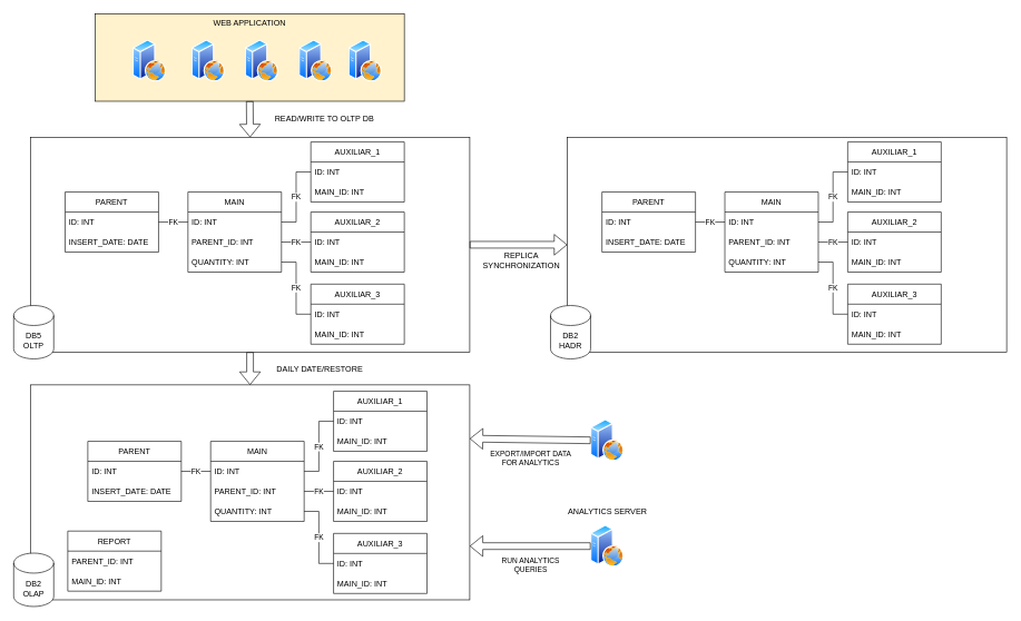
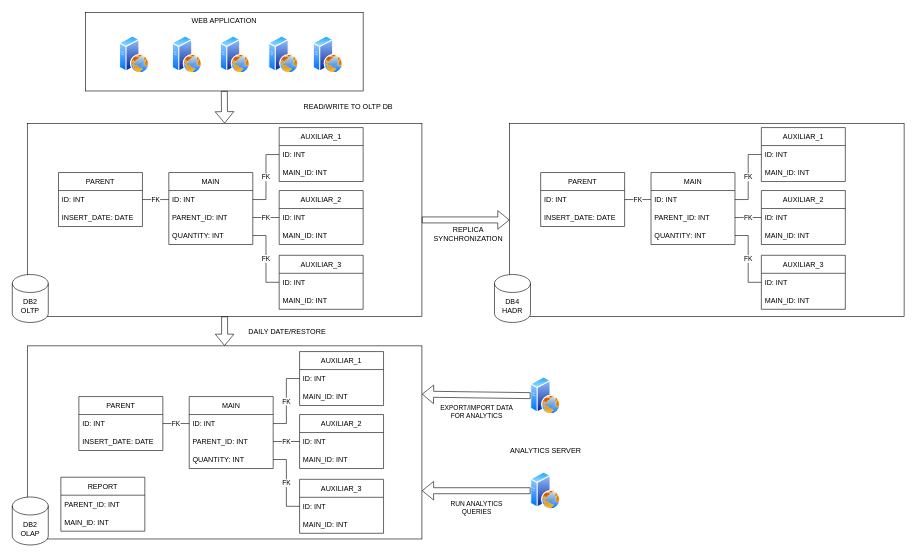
- <mxCell id="2" value="WEB APPLICATION" style="rounded=0;whiteSpace=wrap;html=1;verticalAlign=top;fillColor=#fff2cc;" vertex="1" parent="1"><mxGeometry x="142" y="20" width="463" height="131" as="geometry" /></mxCell>
+ <mxCell id="2" value="WEB APPLICATION" style="rounded=0;whiteSpace=wrap;html=1;verticalAlign=top;" vertex="1" parent="1"><mxGeometry x="142" y="20" width="463" height="131" as="geometry" /></mxCell>
- <mxCell id="86" value="READ/WRITE TO OLTP DB" style="text;html=1;strokeColor=none;fillColor=none;align=center;verticalAlign=middle;whiteSpace=wrap;rounded=0;" vertex="1" parent="1"><mxGeometry x="397" y="162" width="177" height="30" as="geometry" /></mxCell>
+ <mxCell id="86" value="READ/WRITE TO OLTP DB" style="text;html=1;strokeColor=none;fillColor=none;align=center;verticalAlign=middle;whiteSpace=wrap;rounded=0;" vertex="1" parent="1"><mxGeometry x="492" y="162" width="177" height="30" as="geometry" /></mxCell>
- <mxCell id="24" value="DB5&lt;br&gt;OLTP" style="shape=cylinder3;whiteSpace=wrap;html=1;boundedLbl=1;backgroundOutline=1;size=15;" parent="1" vertex="1"><mxGeometry x="20" y="457" width="60" height="80" as="geometry" /></mxCell>
+ <mxCell id="24" value="DB2&lt;br&gt;OLTP" style="shape=cylinder3;whiteSpace=wrap;html=1;boundedLbl=1;backgroundOutline=1;size=15;" parent="1" vertex="1"><mxGeometry x="20" y="457" width="60" height="80" as="geometry" /></mxCell>
- <mxCell id="77" value="DB2&lt;br&gt;HADR" style="shape=cylinder3;whiteSpace=wrap;html=1;boundedLbl=1;backgroundOutline=1;size=15;" vertex="1" parent="1"><mxGeometry x="824" y="457" width="60" height="80" as="geometry" /></mxCell>
+ <mxCell id="77" value="DB4&lt;br&gt;HADR" style="shape=cylinder3;whiteSpace=wrap;html=1;boundedLbl=1;backgroundOutline=1;size=15;" vertex="1" parent="1"><mxGeometry x="824" y="457" width="60" height="80" as="geometry" /></mxCell>
- <mxCell id="90" value="ANALYTICS SERVER" style="text;html=1;strokeColor=none;fillColor=none;align=center;verticalAlign=middle;whiteSpace=wrap;rounded=0;" vertex="1" parent="1"><mxGeometry x="820.7" y="750.5" width="177" height="30" as="geometry" /></mxCell>
+ <mxCell id="90" value="ANALYTICS SERVER" style="text;html=1;strokeColor=none;fillColor=none;align=center;verticalAlign=middle;whiteSpace=wrap;rounded=0;" vertex="1" parent="1"><mxGeometry x="820.7" y="735.5" width="177" height="30" as="geometry" /></mxCell>
